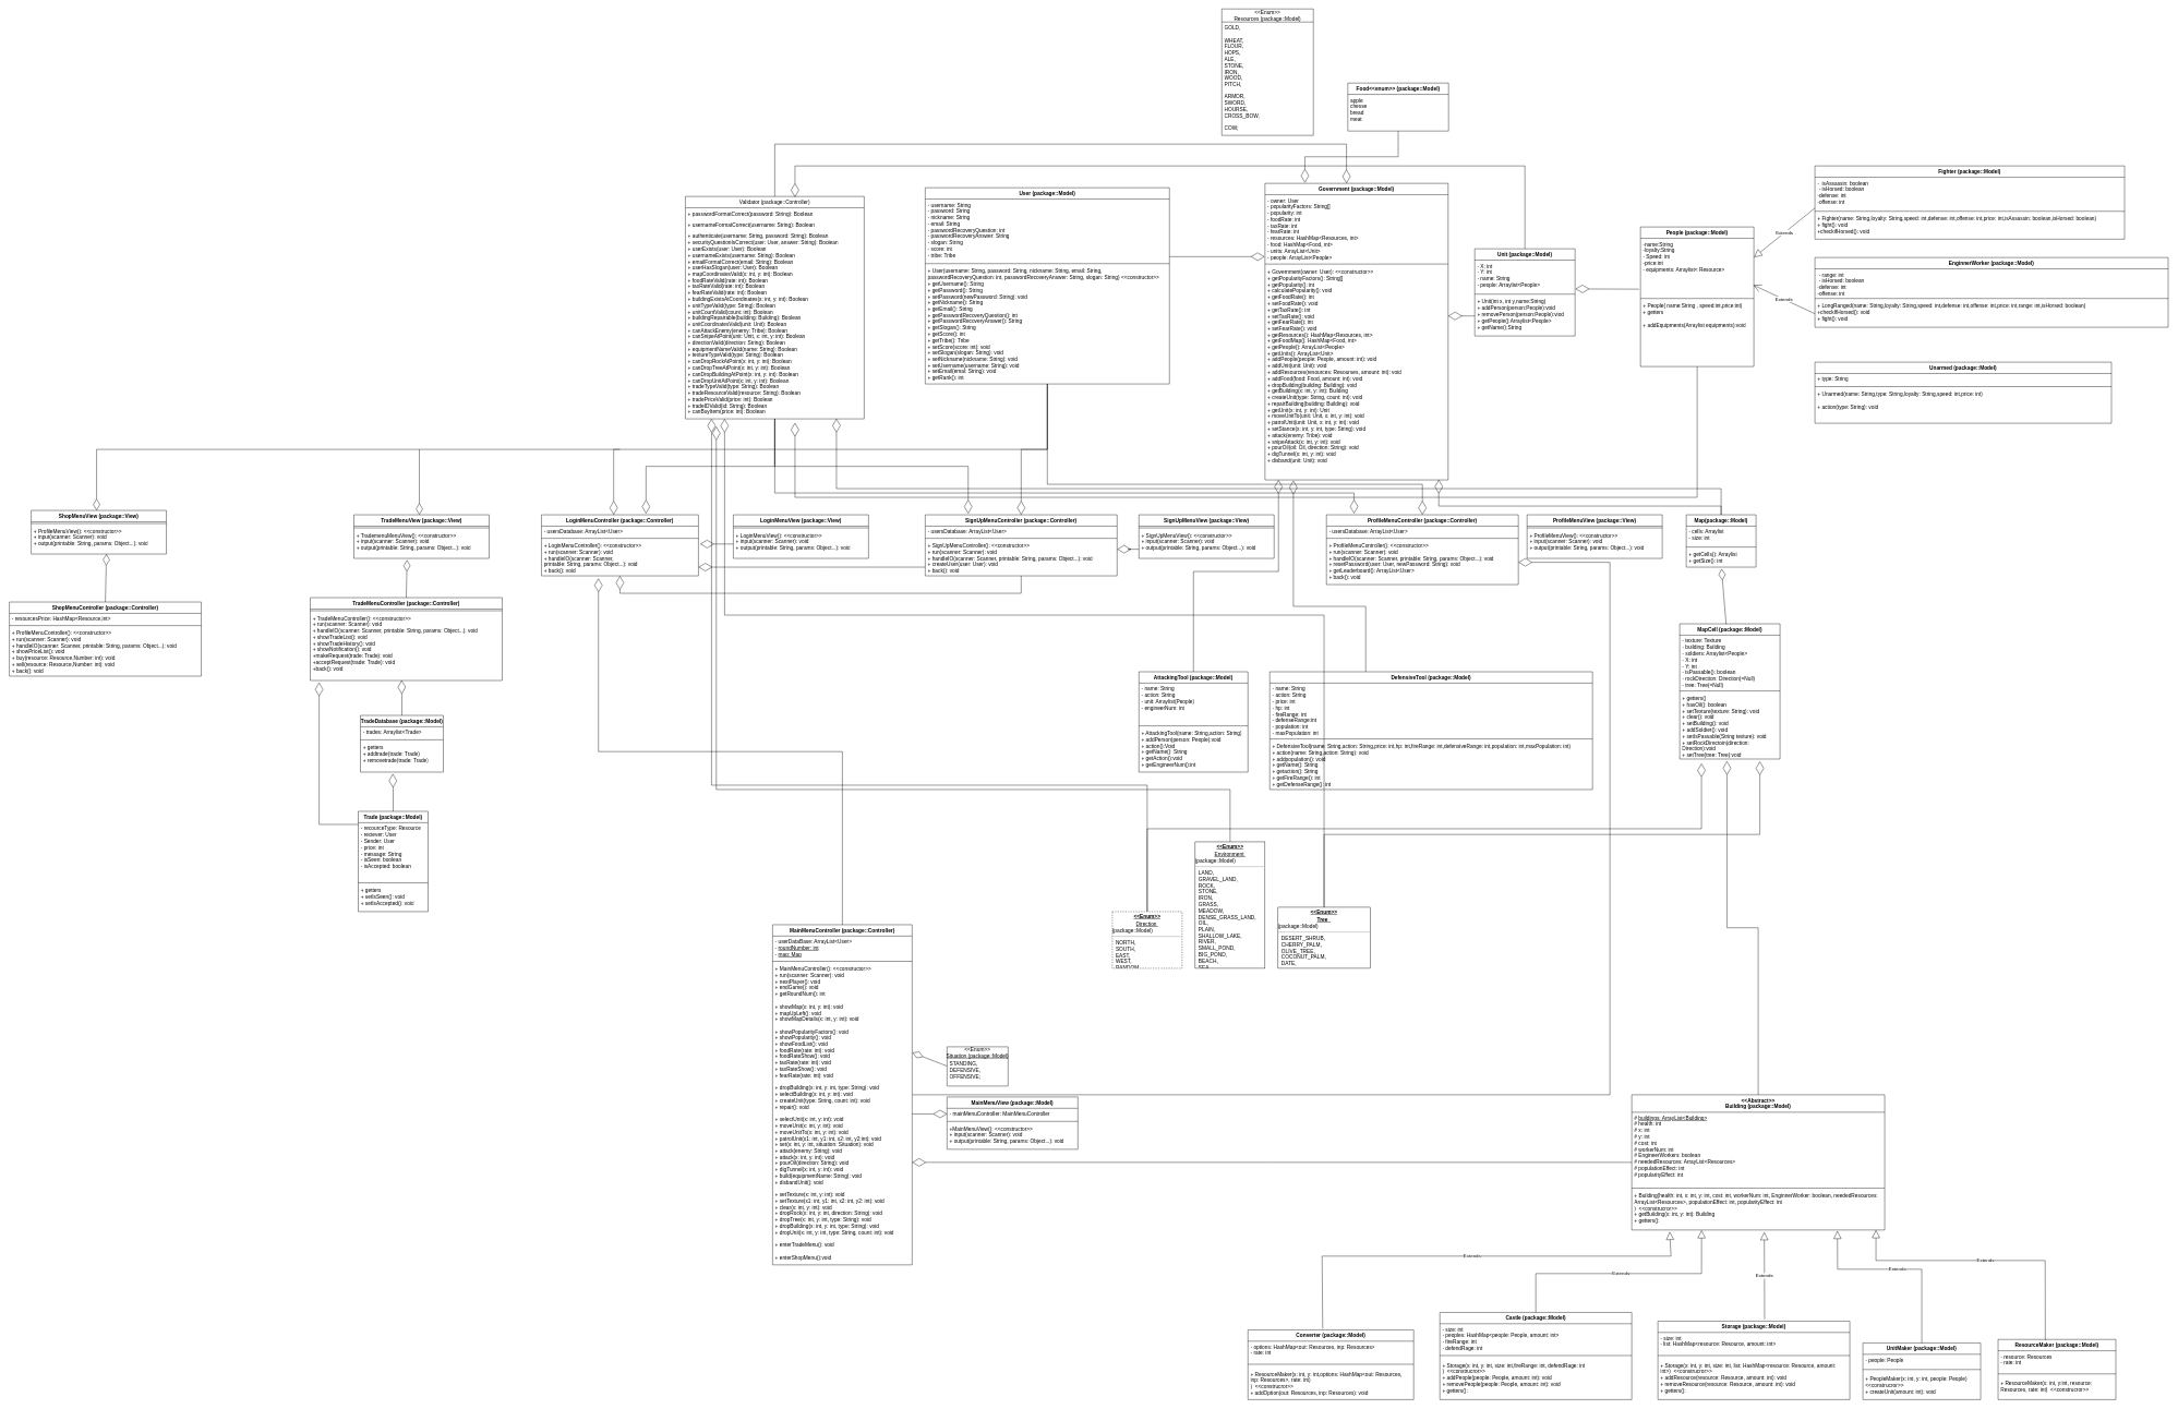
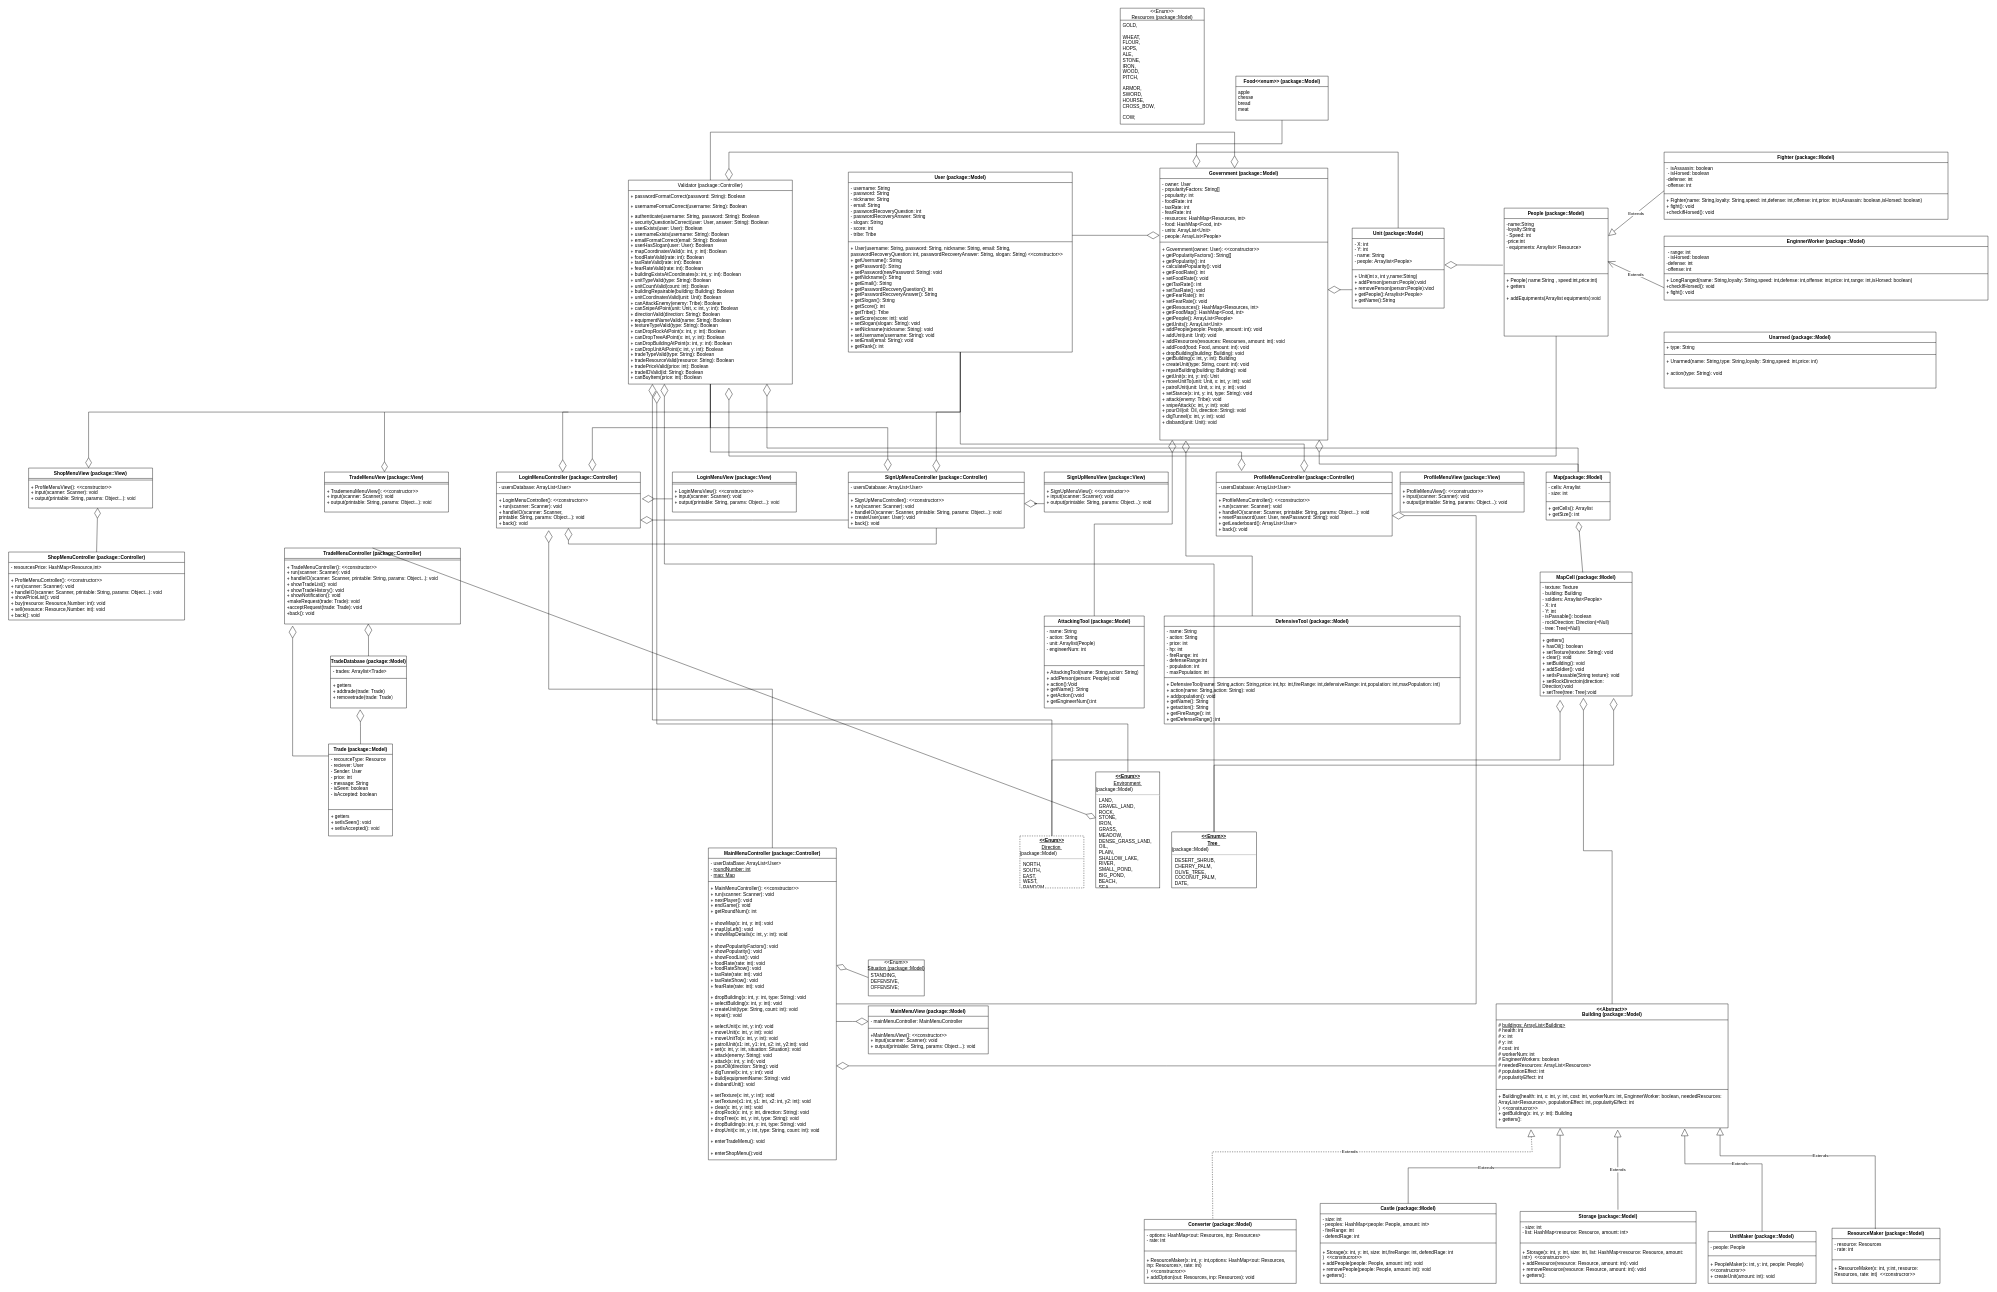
- <mxCell id="96" value="" style="endArrow=diamondThin;endFill=0;endSize=24;html=1;rounded=0;exitX=0.5;exitY=0;exitDx=0;exitDy=0;entryX=0.393;entryY=1.051;entryDx=0;entryDy=0;entryPerimeter=0;" parent="1" source="93" target="91" edge="1"><mxGeometry width="160" relative="1" as="geometry"><mxPoint x="1010" y="1230" as="sourcePoint" /><mxPoint x="1170" y="1230" as="targetPoint" /></mxGeometry></mxCell>
+ <mxCell id="96" value="" style="endArrow=diamondThin;endFill=0;endSize=24;html=1;rounded=0;exitX=0.5;exitY=0;exitDx=0;exitDy=0;" parent="1" source="93" target="120" edge="1"><mxGeometry width="160" relative="1" as="geometry"><mxPoint x="1010" y="1230" as="sourcePoint" /><mxPoint x="1170" y="1230" as="targetPoint" /></mxGeometry></mxCell>
- <mxCell id="169" value="Extends" style="endArrow=block;endSize=16;endFill=0;html=1;rounded=0;exitX=0.451;exitY=-0.015;exitDx=0;exitDy=0;exitPerimeter=0;entryX=0.15;entryY=1.043;entryDx=0;entryDy=0;entryPerimeter=0;" parent="1" source="154" target="144" edge="1"><mxGeometry width="160" relative="1" as="geometry"><mxPoint x="3030" y="3010" as="sourcePoint" /><mxPoint x="3190" y="3010" as="targetPoint" /><Array as="points"><mxPoint x="3030" y="2880" /><mxPoint x="3830" y="2880" /></Array></mxGeometry></mxCell>
+ <mxCell id="169" value="Extends" style="endArrow=block;endSize=16;endFill=0;html=1;rounded=0;exitX=0.451;exitY=-0.015;exitDx=0;exitDy=0;exitPerimeter=0;entryX=0.15;entryY=1.043;entryDx=0;entryDy=0;entryPerimeter=0;dashed=1;" parent="1" source="154" target="144" edge="1"><mxGeometry width="160" relative="1" as="geometry"><mxPoint x="3030" y="3010" as="sourcePoint" /><mxPoint x="3190" y="3010" as="targetPoint" /><Array as="points"><mxPoint x="3030" y="2880" /><mxPoint x="3830" y="2880" /></Array></mxGeometry></mxCell>
